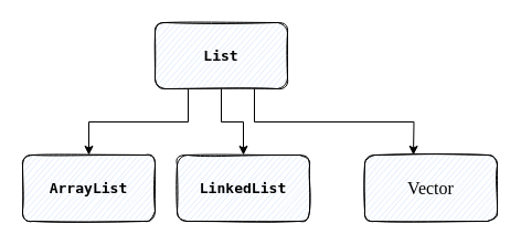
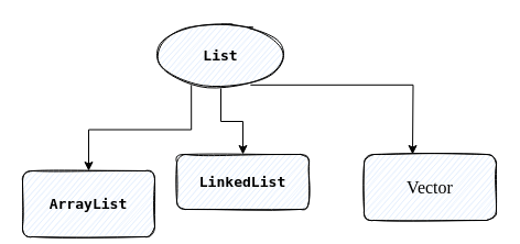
- <mxCell id="4" value="&lt;pre style=&quot;font-family: &amp;#34;jetbrains mono&amp;#34; , monospace ; font-size: 9.8pt&quot;&gt;&lt;b&gt;List&lt;/b&gt;&lt;/pre&gt;" style="rounded=1;whiteSpace=wrap;html=1;fillColor=#dae8fc;strokeColor=#000000;gradientColor=none;sketch=1;shadow=0;glass=0;" vertex="1" parent="1"><mxGeometry x="140" y="20" width="120" height="60" as="geometry" /></mxCell>
+ <mxCell id="4" value="&lt;pre style=&quot;font-family: &amp;#34;jetbrains mono&amp;#34; , monospace ; font-size: 9.8pt&quot;&gt;&lt;b&gt;List&lt;/b&gt;&lt;/pre&gt;" style="ellipse;whiteSpace=wrap;html=1;fillColor=#dae8fc;strokeColor=#000000;gradientColor=none;sketch=1;shadow=0;glass=0;" vertex="1" parent="1"><mxGeometry x="140" y="20" width="120" height="60" as="geometry" /></mxCell>
- <mxCell id="5" value="&lt;pre style=&quot;font-family: &amp;#34;jetbrains mono&amp;#34; , monospace ; font-size: 9.8pt&quot;&gt;&lt;b&gt;ArrayList&lt;/b&gt;&lt;/pre&gt;" style="rounded=1;whiteSpace=wrap;html=1;fillColor=#dae8fc;strokeColor=#000000;gradientColor=none;sketch=1;shadow=0;glass=0;" vertex="1" parent="1"><mxGeometry x="20" y="140" width="120" height="60" as="geometry" /></mxCell>
+ <mxCell id="5" value="&lt;pre style=&quot;font-family: &amp;#34;jetbrains mono&amp;#34; , monospace ; font-size: 9.8pt&quot;&gt;&lt;b&gt;ArrayList&lt;/b&gt;&lt;/pre&gt;" style="rounded=1;whiteSpace=wrap;html=1;fillColor=#dae8fc;strokeColor=#000000;gradientColor=none;sketch=1;shadow=0;glass=0;" vertex="1" parent="1"><mxGeometry x="20" y="155" width="120" height="60" as="geometry" /></mxCell>
- <mxCell id="6" value="&lt;pre style=&quot;font-family: &amp;#34;jetbrains mono&amp;#34; , monospace ; font-size: 9.8pt&quot;&gt;&lt;b&gt;LinkedList&lt;/b&gt;&lt;/pre&gt;" style="rounded=1;whiteSpace=wrap;html=1;fillColor=#dae8fc;strokeColor=#000000;gradientColor=none;sketch=1;shadow=0;glass=0;" vertex="1" parent="1"><mxGeometry x="160" y="140" width="120" height="60" as="geometry" /></mxCell>
+ <mxCell id="6" value="&lt;pre style=&quot;font-family: &amp;#34;jetbrains mono&amp;#34; , monospace ; font-size: 9.8pt&quot;&gt;&lt;b&gt;LinkedList&lt;/b&gt;&lt;/pre&gt;" style="rounded=1;whiteSpace=wrap;html=1;fillColor=#dae8fc;strokeColor=#000000;gradientColor=none;sketch=1;shadow=0;glass=0;" vertex="1" parent="1"><mxGeometry x="160" y="140" width="120" height="50" as="geometry" /></mxCell>
